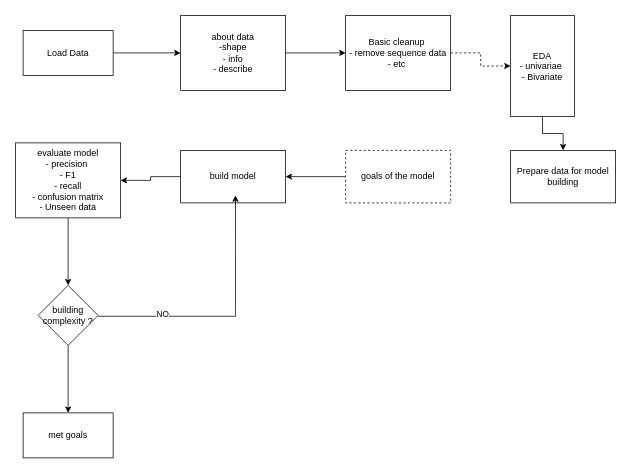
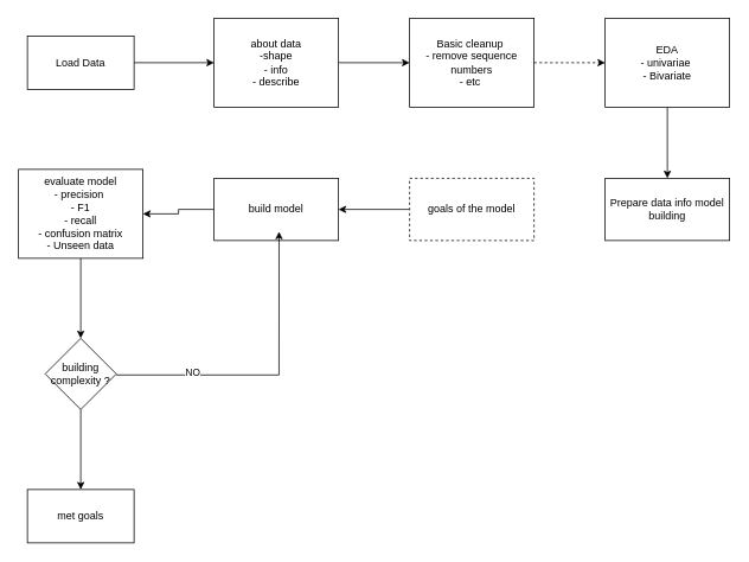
- <mxCell id="7" value="Basic cleanup&amp;nbsp;&lt;div&gt;- remove sequence data&lt;/div&gt;&lt;div&gt;- etc&amp;nbsp;&lt;/div&gt;" style="rounded=0;whiteSpace=wrap;html=1;" parent="1" vertex="1"><mxGeometry x="460" y="20" width="140" height="100" as="geometry" /></mxCell>
+ <mxCell id="7" value="Basic cleanup&amp;nbsp;&lt;div&gt;- remove sequence numbers&lt;/div&gt;&lt;div&gt;- etc&amp;nbsp;&lt;/div&gt;" style="rounded=0;whiteSpace=wrap;html=1;" parent="1" vertex="1"><mxGeometry x="460" y="20" width="140" height="100" as="geometry" /></mxCell>
- <mxCell id="9" value="EDA&lt;div&gt;- univariae&amp;nbsp;&lt;/div&gt;&lt;div&gt;- Bivariate&lt;/div&gt;" style="rounded=0;whiteSpace=wrap;html=1;" parent="1" vertex="1"><mxGeometry x="680" y="20" width="85" height="135" as="geometry" /></mxCell>
+ <mxCell id="9" value="EDA&lt;div&gt;- univariae&amp;nbsp;&lt;/div&gt;&lt;div&gt;- Bivariate&lt;/div&gt;" style="rounded=0;whiteSpace=wrap;html=1;" parent="1" vertex="1"><mxGeometry x="680" y="20" width="140" height="100" as="geometry" /></mxCell>
- <mxCell id="10" value="Prepare data for model building" style="rounded=0;whiteSpace=wrap;html=1;" parent="1" vertex="1"><mxGeometry x="680" y="200" width="140" height="70" as="geometry" /></mxCell>
+ <mxCell id="10" value="Prepare data info model building" style="rounded=0;whiteSpace=wrap;html=1;" parent="1" vertex="1"><mxGeometry x="680" y="200" width="140" height="70" as="geometry" /></mxCell>
